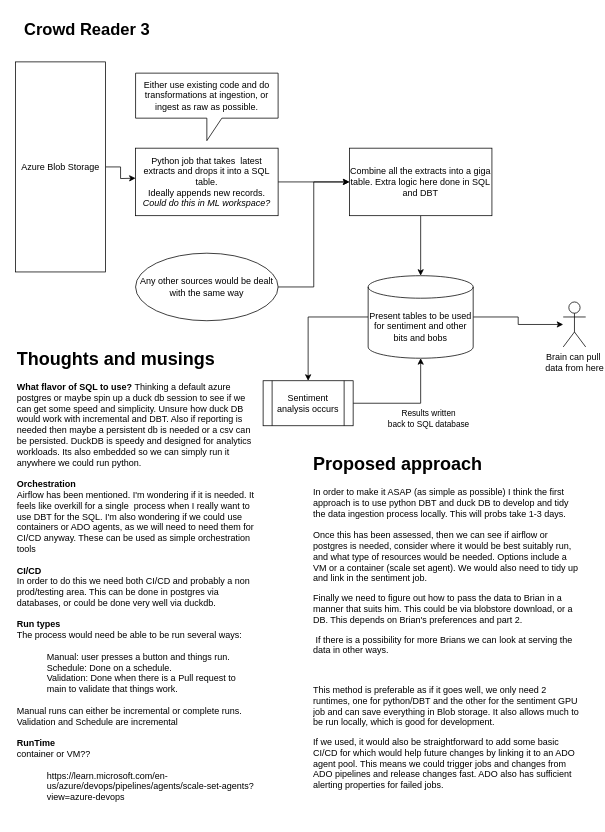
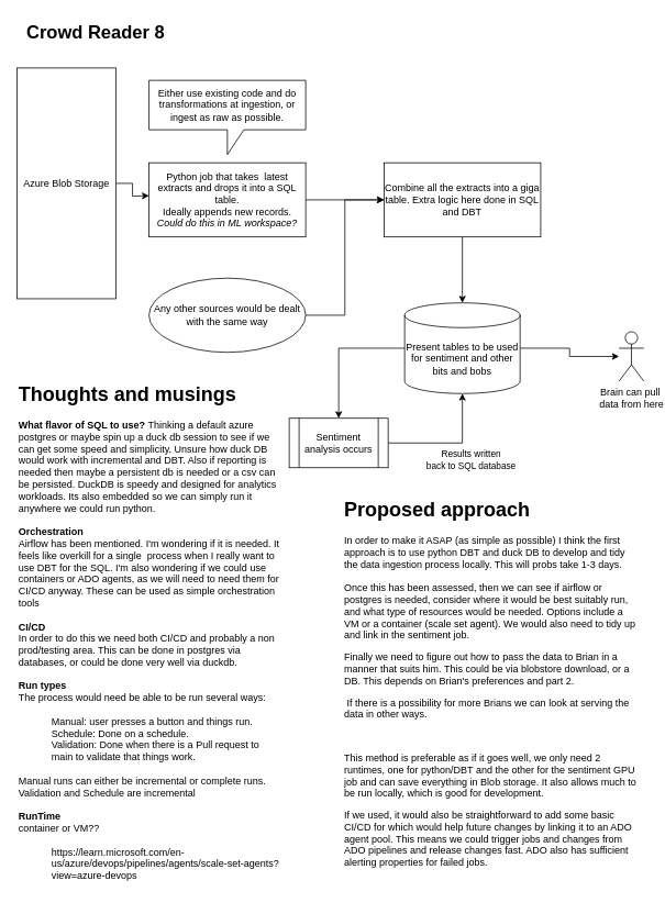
- <mxCell id="20" value="&lt;b&gt;&lt;font style=&quot;font-size: 22px;&quot;&gt;Crowd Reader 3&lt;/font&gt;&lt;/b&gt;" style="text;html=1;align=center;verticalAlign=middle;resizable=0;points=[];autosize=1;strokeColor=none;fillColor=none;" parent="1" vertex="1"><mxGeometry x="20" y="20" width="190" height="40" as="geometry" /></mxCell>
+ <mxCell id="20" value="&lt;b&gt;&lt;font style=&quot;font-size: 22px;&quot;&gt;Crowd Reader 8&lt;/font&gt;&lt;/b&gt;" style="text;html=1;align=center;verticalAlign=middle;resizable=0;points=[];autosize=1;strokeColor=none;fillColor=none;" parent="1" vertex="1"><mxGeometry x="20" y="20" width="190" height="40" as="geometry" /></mxCell>
